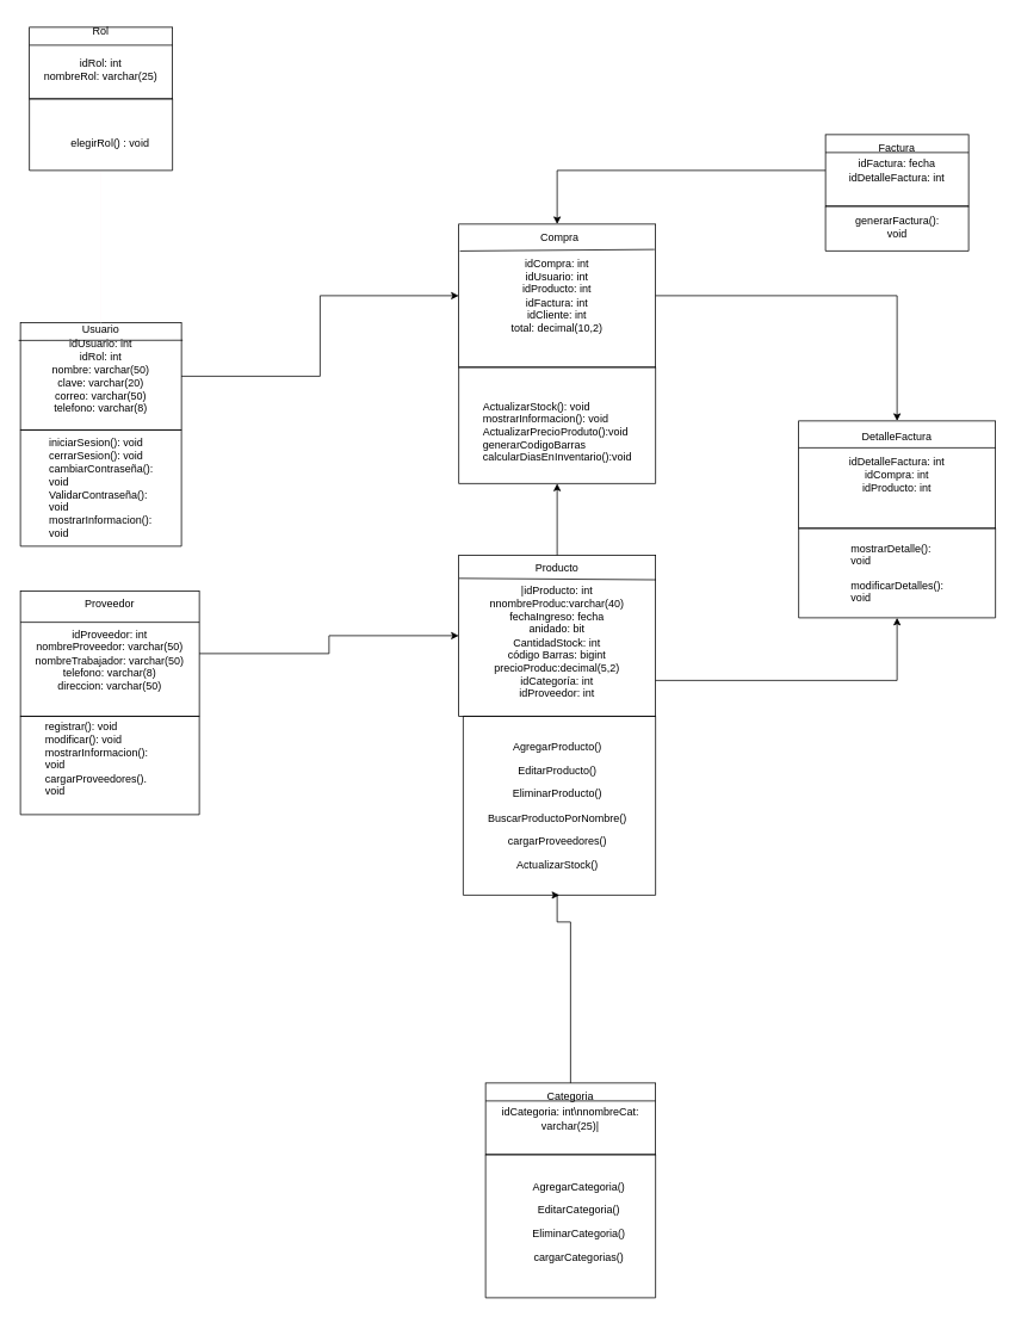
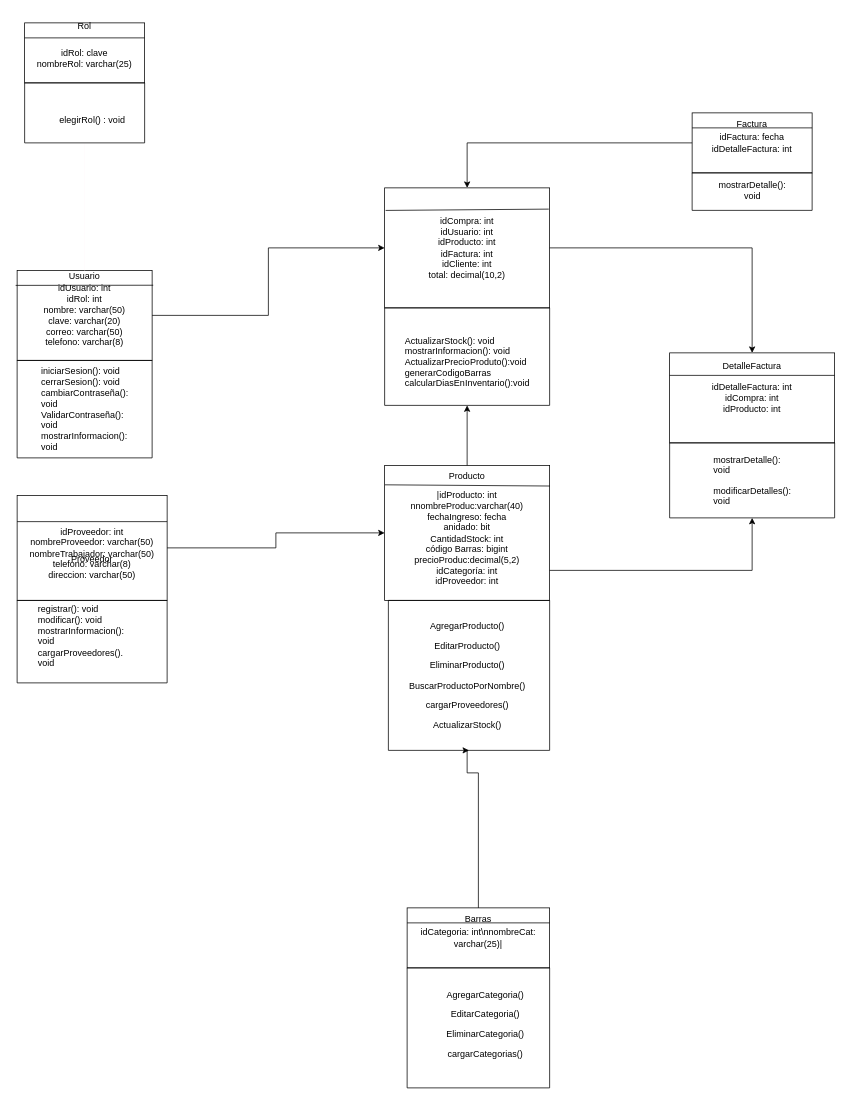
- <mxCell id="2" value="&lt;br&gt;&lt;div&gt;idRol: int&lt;/div&gt;&lt;div&gt;nombreRol: varchar(25)&lt;/div&gt;" style="html=1;whiteSpace=wrap;rounded=0;fontSize=12;shape=umlClass;" parent="1" vertex="1"><mxGeometry x="32" y="30" width="160" height="80" as="geometry" /></mxCell>
+ <mxCell id="2" value="&lt;br&gt;&lt;div&gt;idRol: clave&lt;/div&gt;&lt;div&gt;nombreRol: varchar(25)&lt;/div&gt;" style="html=1;whiteSpace=wrap;rounded=0;fontSize=12;shape=umlClass;" parent="1" vertex="1"><mxGeometry x="32" y="30" width="160" height="80" as="geometry" /></mxCell>
- <mxCell id="20" value="&lt;span style=&quot;font-family: Helvetica, sans-serif; text-wrap-mode: wrap;&quot;&gt;generarFactura(): void&lt;/span&gt;" style="text;html=1;align=center;verticalAlign=middle;resizable=0;points=[];autosize=1;strokeColor=none;fillColor=none;" parent="1" vertex="1"><mxGeometry x="932" y="238" width="140" height="30" as="geometry" /></mxCell>
+ <mxCell id="20" value="&lt;span style=&quot;font-family: Helvetica, sans-serif; text-wrap-mode: wrap;&quot;&gt;mostrarDetalle(): void&lt;/span&gt;" style="text;html=1;align=center;verticalAlign=middle;resizable=0;points=[];autosize=1;strokeColor=none;fillColor=none;" parent="1" vertex="1"><mxGeometry x="932" y="238" width="140" height="30" as="geometry" /></mxCell>
- <mxCell id="37" value="Compra" style="text;html=1;align=center;verticalAlign=middle;whiteSpace=wrap;rounded=0;" parent="1" vertex="1"><mxGeometry x="594.5" y="250" width="60" height="30" as="geometry" /></mxCell>
- <mxCell id="43" value="Proveedor" style="text;html=1;align=center;verticalAlign=middle;whiteSpace=wrap;rounded=0;" parent="1" vertex="1"><mxGeometry x="92" y="660" width="60" height="30" as="geometry" /></mxCell>
+ <mxCell id="43" value="Proveedor" style="text;html=1;align=center;verticalAlign=middle;whiteSpace=wrap;rounded=0;" parent="1" vertex="1"><mxGeometry x="92" y="730" width="60" height="30" as="geometry" /></mxCell>
- <mxCell id="49" value="Categoria" style="text;html=1;align=center;verticalAlign=middle;whiteSpace=wrap;rounded=0;" parent="1" vertex="1"><mxGeometry x="607" y="1210" width="60" height="30" as="geometry" /></mxCell>
+ <mxCell id="49" value="Barras" style="text;html=1;align=center;verticalAlign=middle;whiteSpace=wrap;rounded=0;" parent="1" vertex="1"><mxGeometry x="607" y="1210" width="60" height="30" as="geometry" /></mxCell>
